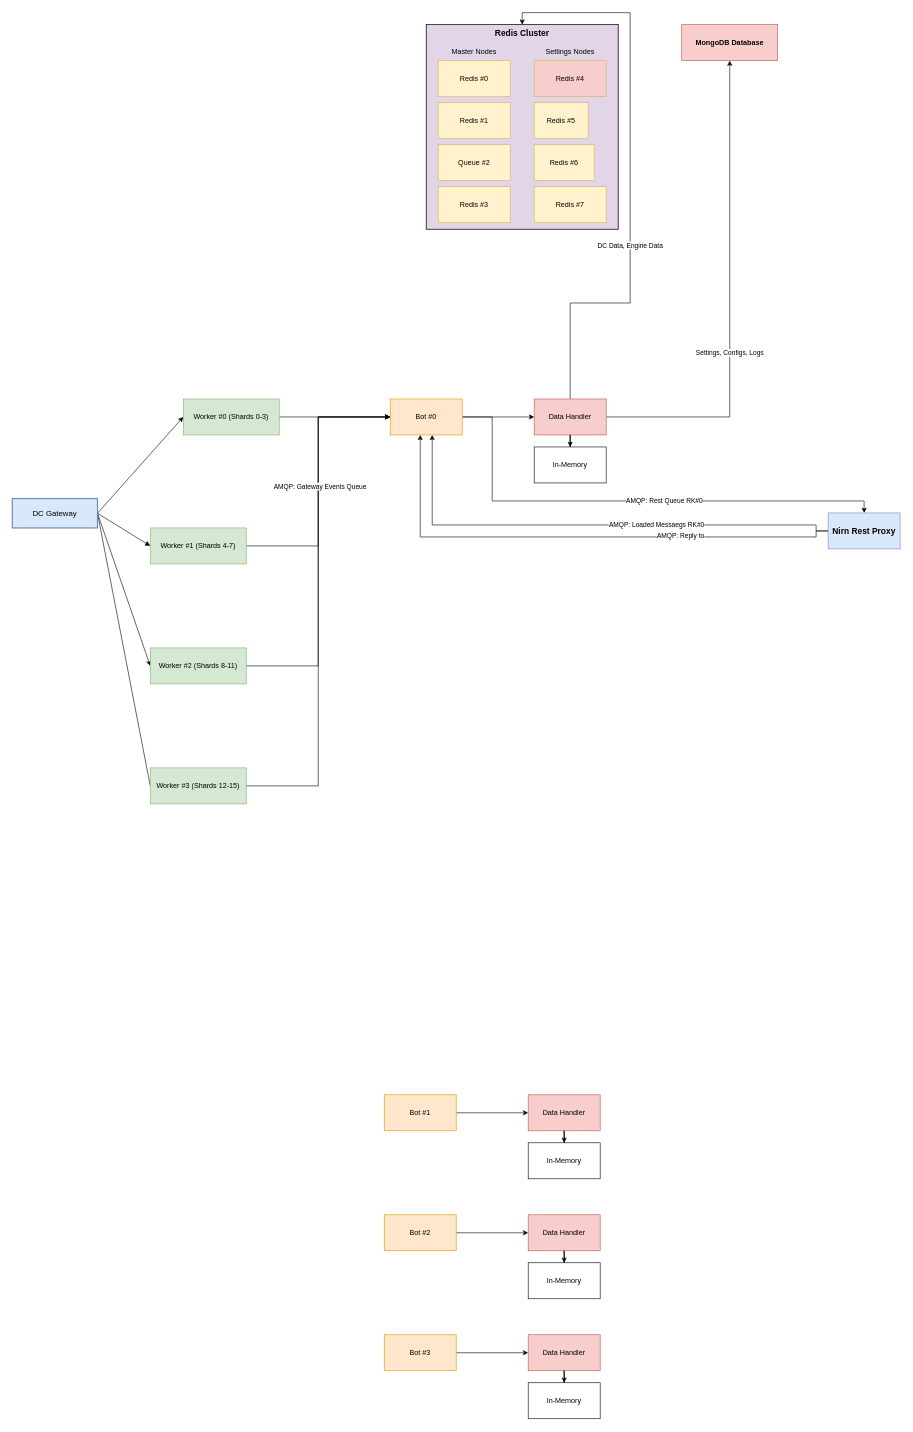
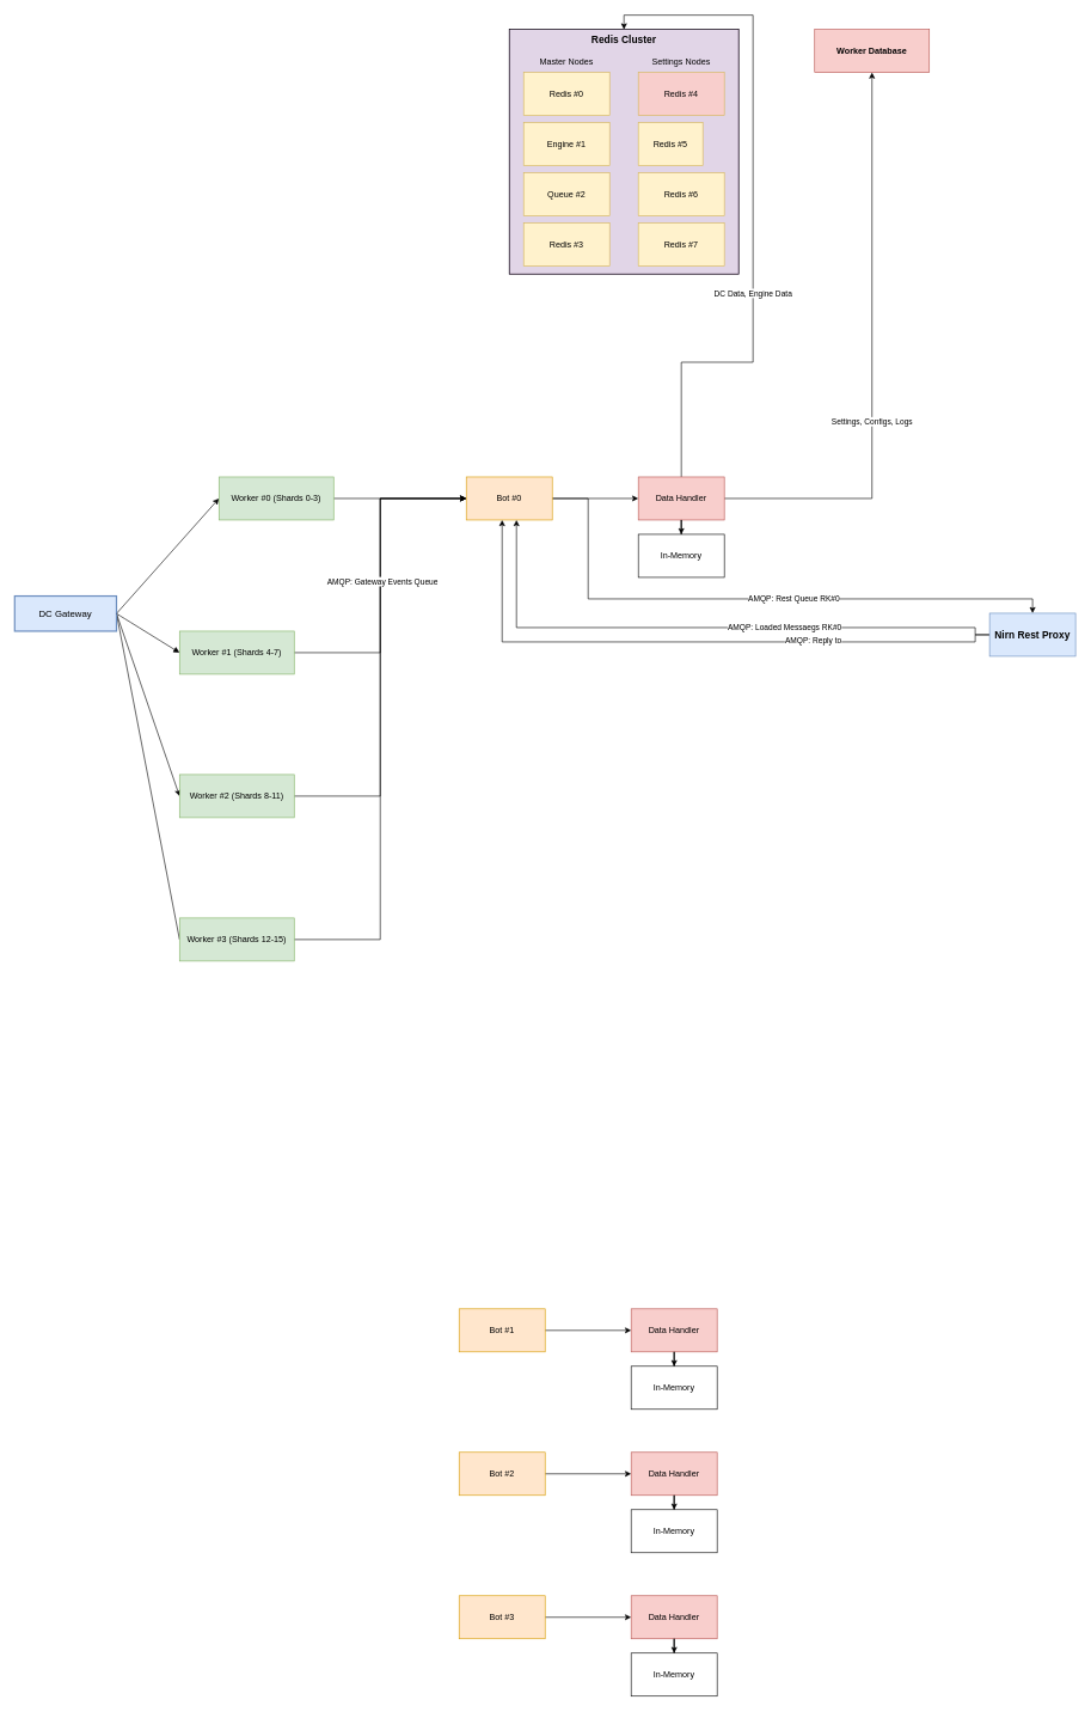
- <mxCell id="20" value="MongoDB Database" style="rounded=0;whiteSpace=wrap;html=1;fillColor=#f8cecc;strokeColor=#b85450;fontStyle=1" vertex="1" parent="1"><mxGeometry x="1136" y="40" width="160" height="60" as="geometry" /></mxCell>
+ <mxCell id="20" value="Worker Database" style="rounded=0;whiteSpace=wrap;html=1;fillColor=#f8cecc;strokeColor=#b85450;fontStyle=1" vertex="1" parent="1"><mxGeometry x="1136" y="40" width="160" height="60" as="geometry" /></mxCell>
- <mxCell id="23" value="Redis #1" style="rounded=0;whiteSpace=wrap;html=1;fillColor=#fff2cc;strokeColor=#d6b656;" vertex="1" parent="21"><mxGeometry x="20" y="130" width="120" height="60" as="geometry" /></mxCell>
+ <mxCell id="23" value="Engine #1" style="rounded=0;whiteSpace=wrap;html=1;fillColor=#fff2cc;strokeColor=#d6b656;" vertex="1" parent="21"><mxGeometry x="20" y="130" width="120" height="60" as="geometry" /></mxCell>
- <mxCell id="28" value="Redis #6" style="rounded=0;whiteSpace=wrap;html=1;fillColor=#fff2cc;strokeColor=#d6b656;" vertex="1" parent="21"><mxGeometry x="180" y="200" width="100" height="60" as="geometry" /></mxCell>
+ <mxCell id="28" value="Redis #6" style="rounded=0;whiteSpace=wrap;html=1;fillColor=#fff2cc;strokeColor=#d6b656;" vertex="1" parent="21"><mxGeometry x="180" y="200" width="120" height="60" as="geometry" /></mxCell>
